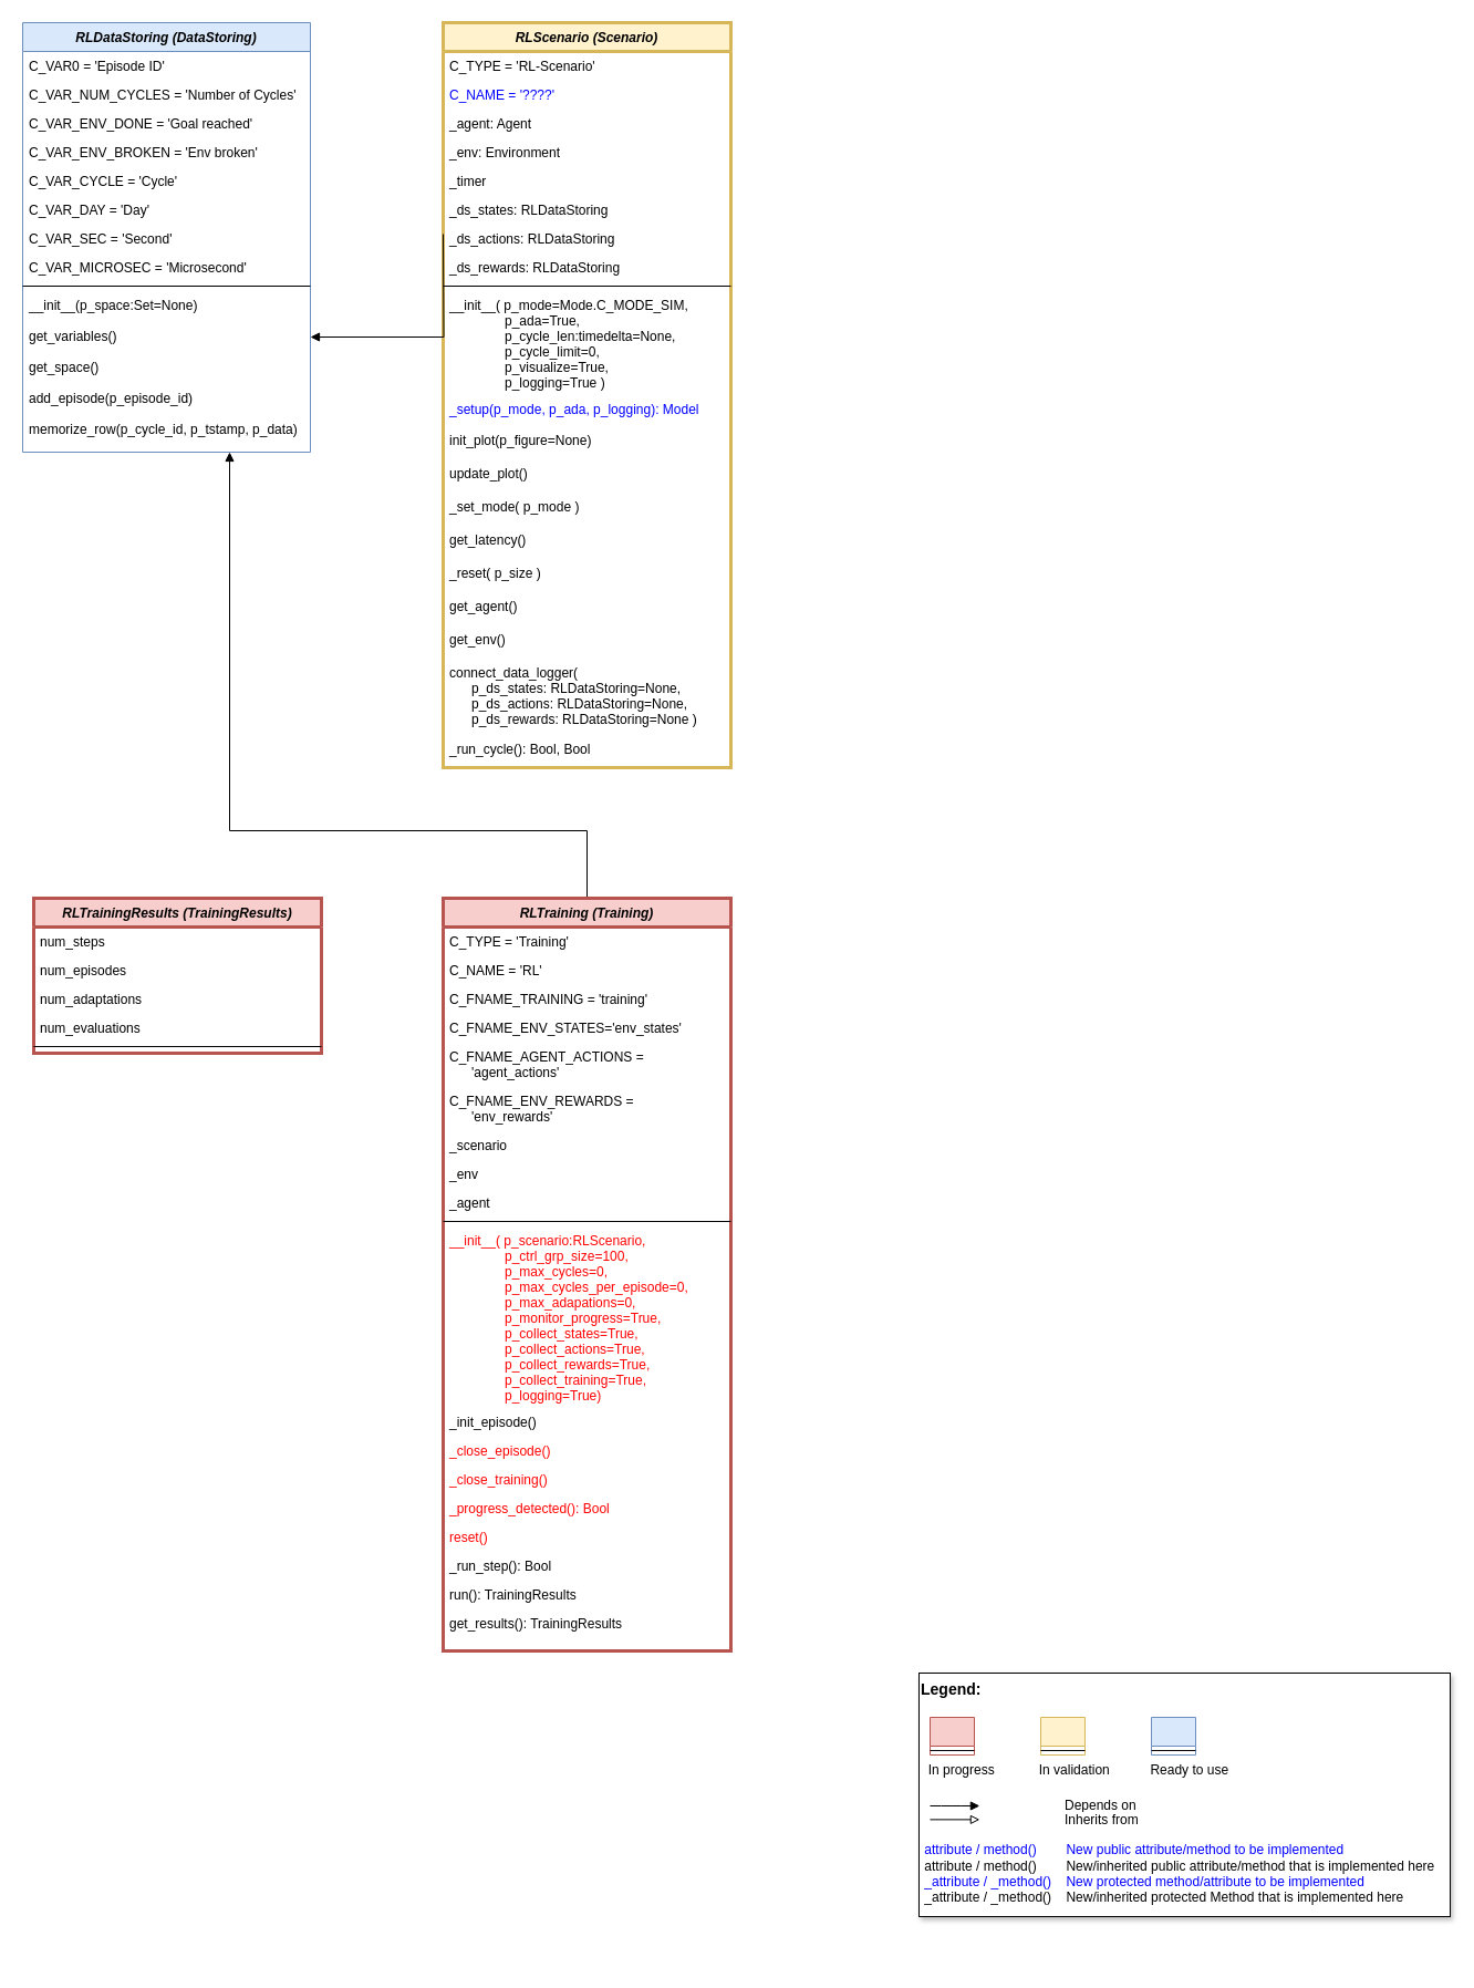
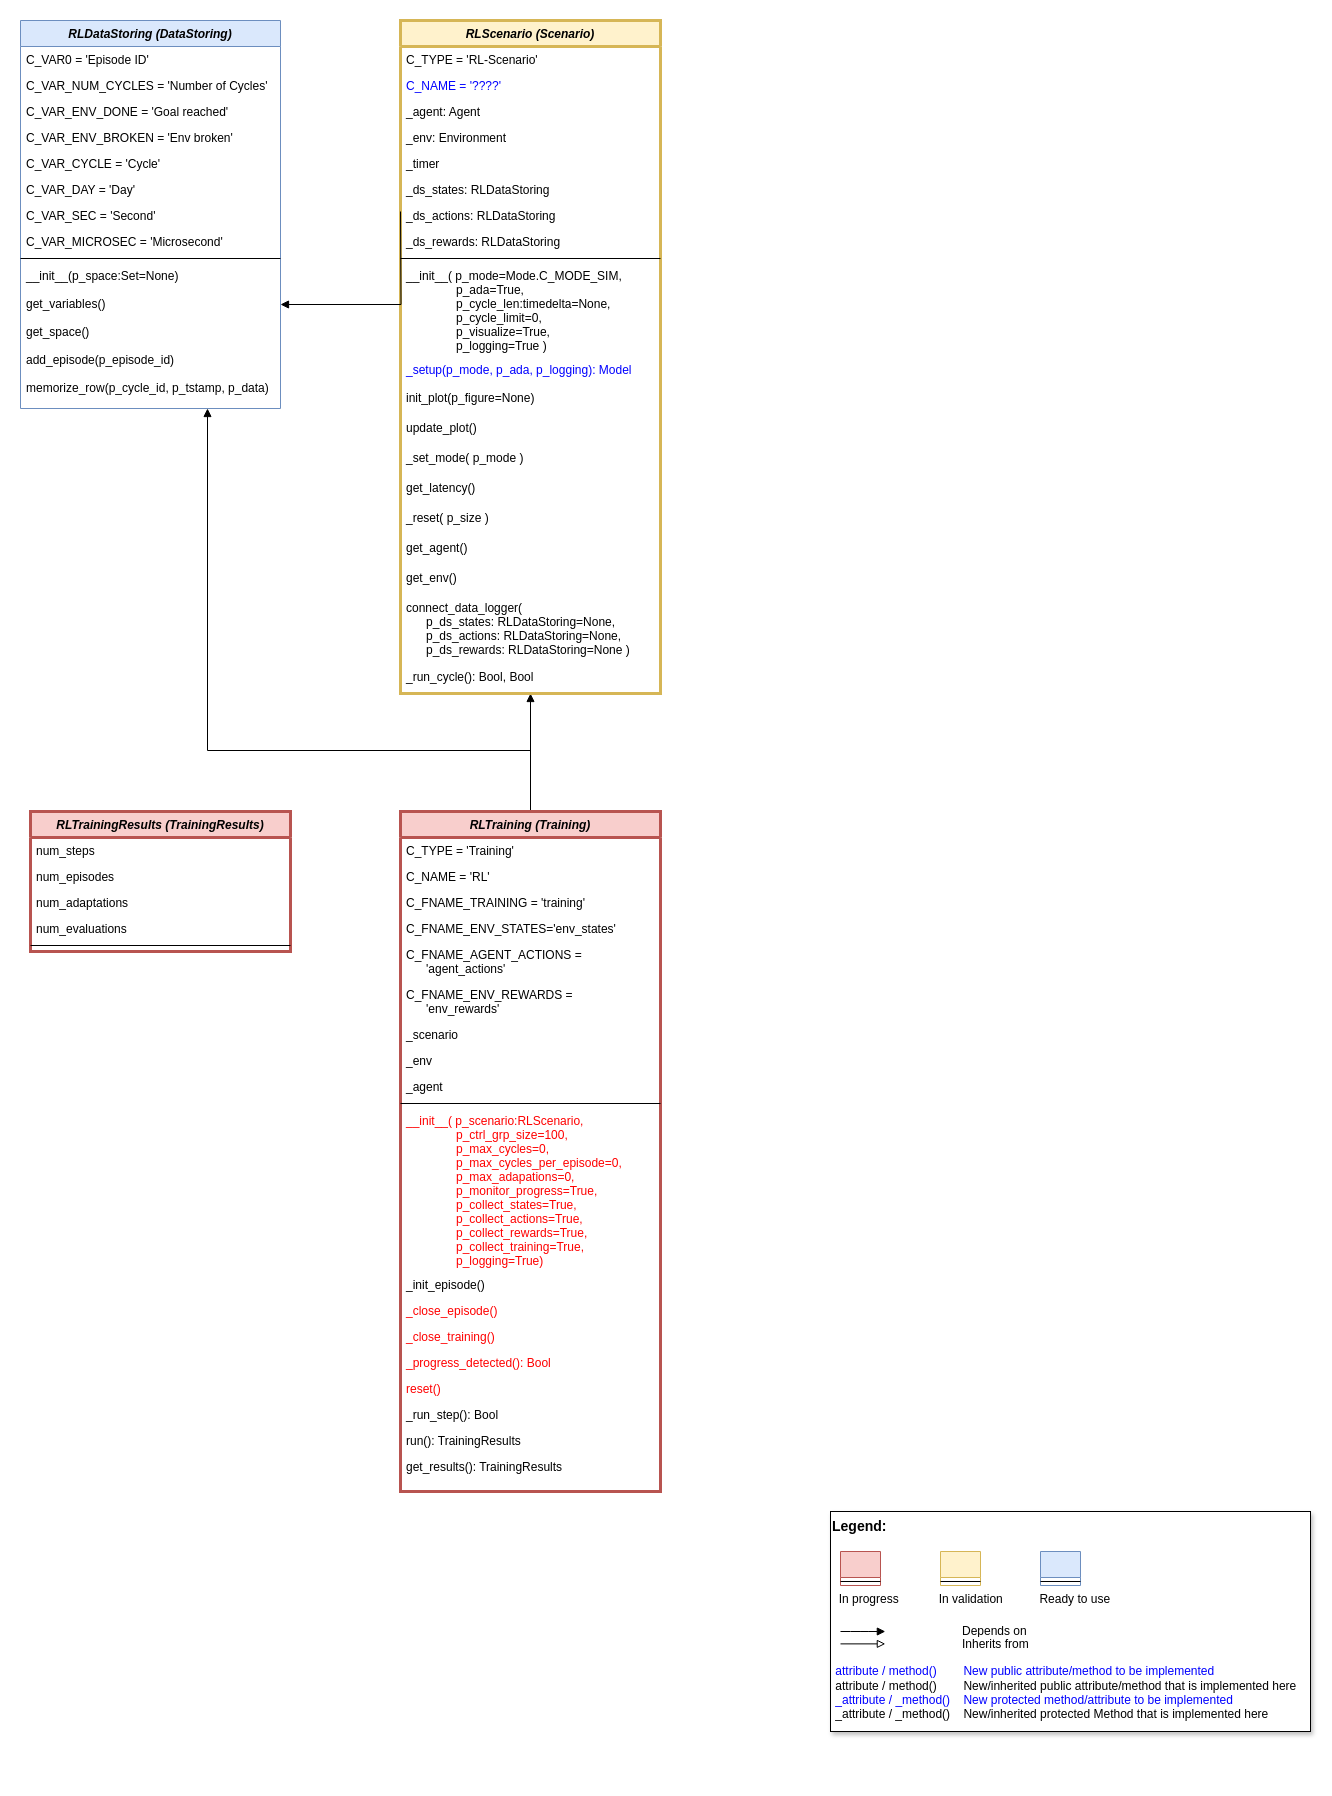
+ <mxCell id="2" style="edgeStyle=orthogonalEdgeStyle;rounded=0;orthogonalLoop=1;jettySize=auto;html=1;endArrow=block;endFill=1;" parent="1" source="4" target="24" edge="1"><mxGeometry relative="1" as="geometry" /></mxCell>
